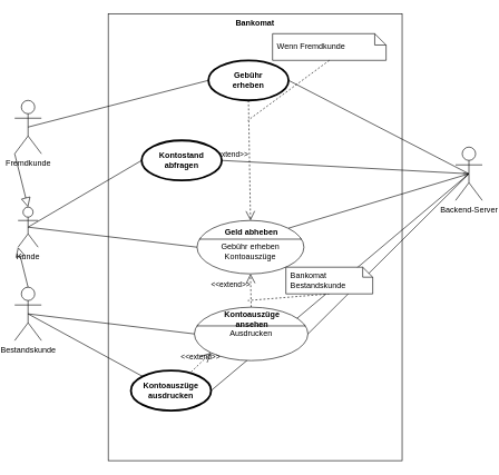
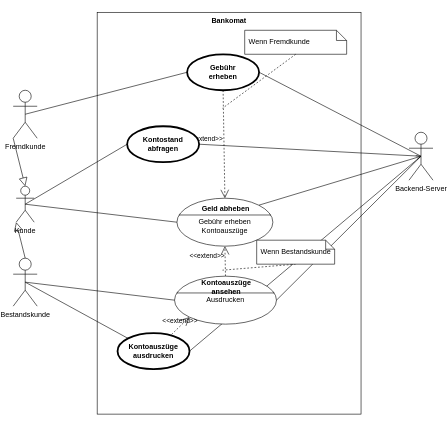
- <mxCell id="27" value="Bankomat Bestandskunde" style="shape=note;size=15;spacingLeft=5;align=left;whiteSpace=wrap;" parent="1" vertex="1"><mxGeometry x="426" y="400" width="130" height="40" as="geometry" /></mxCell>
+ <mxCell id="27" value="Wenn Bestandskunde" style="shape=note;size=15;spacingLeft=5;align=left;whiteSpace=wrap;" parent="1" vertex="1"><mxGeometry x="426" y="400" width="130" height="40" as="geometry" /></mxCell>
